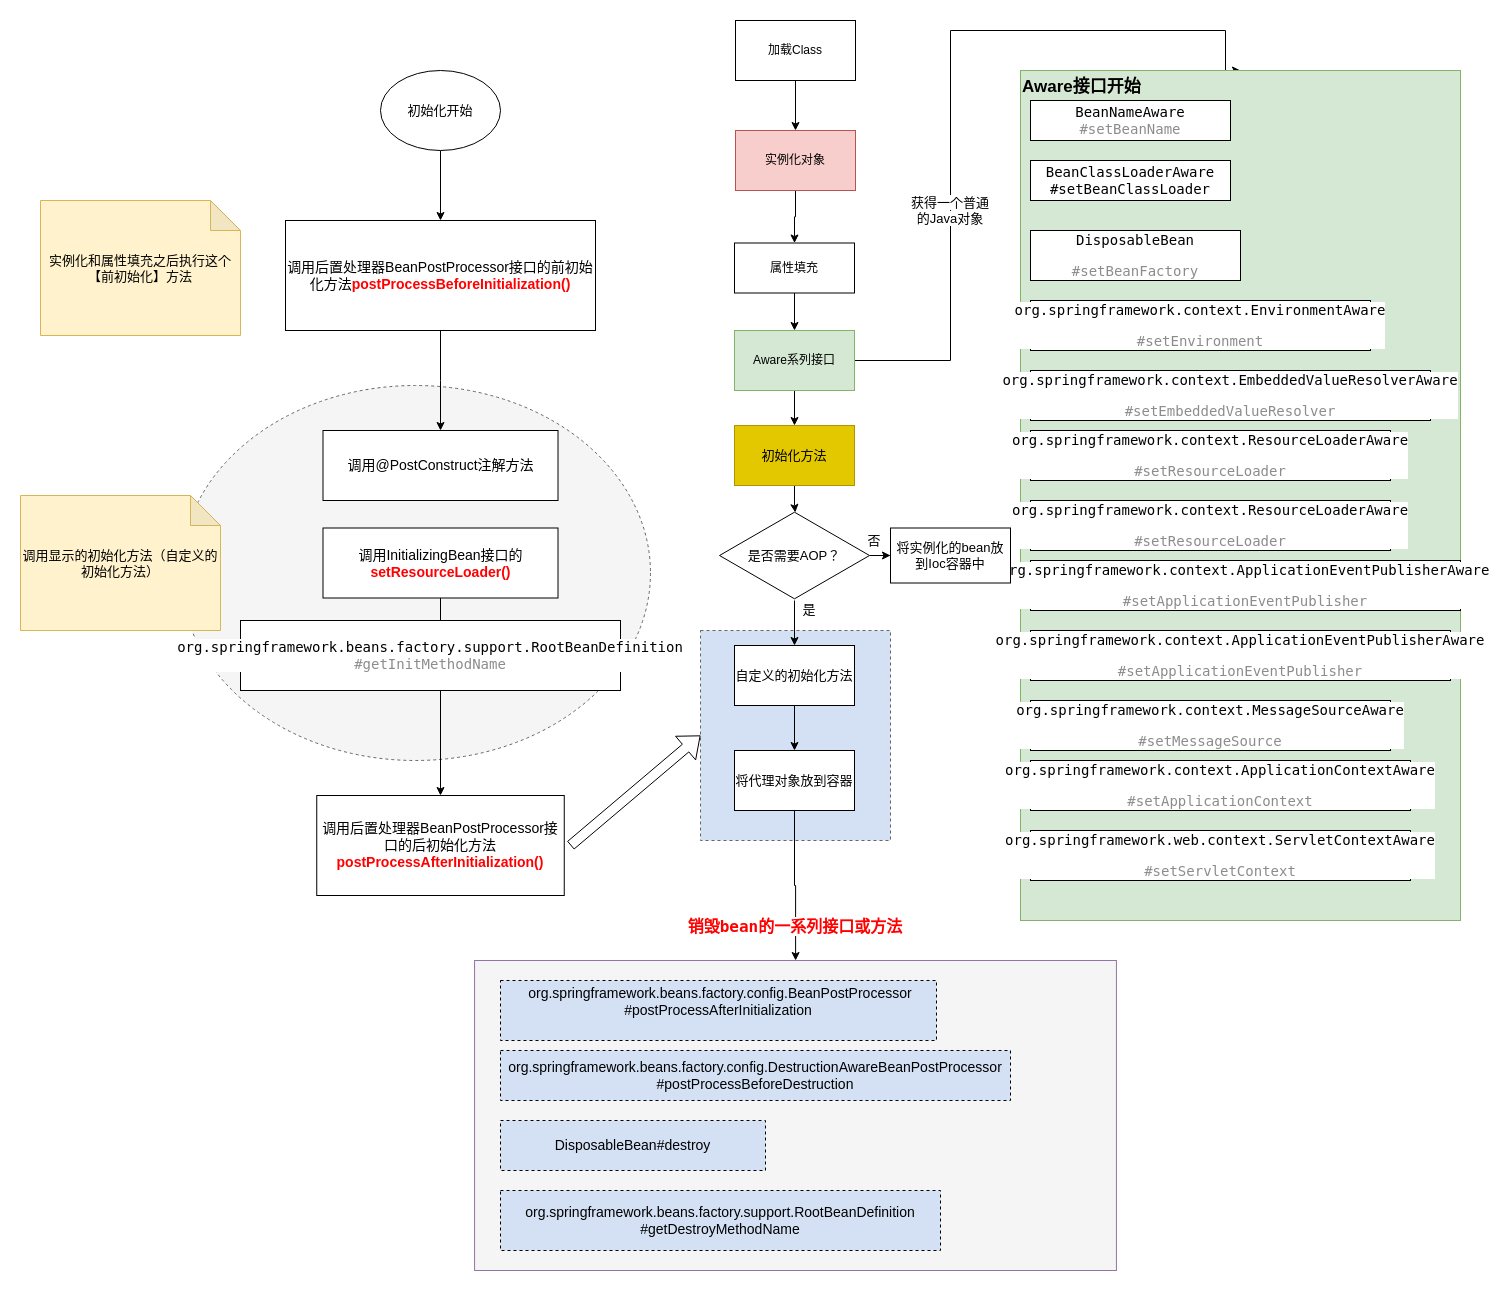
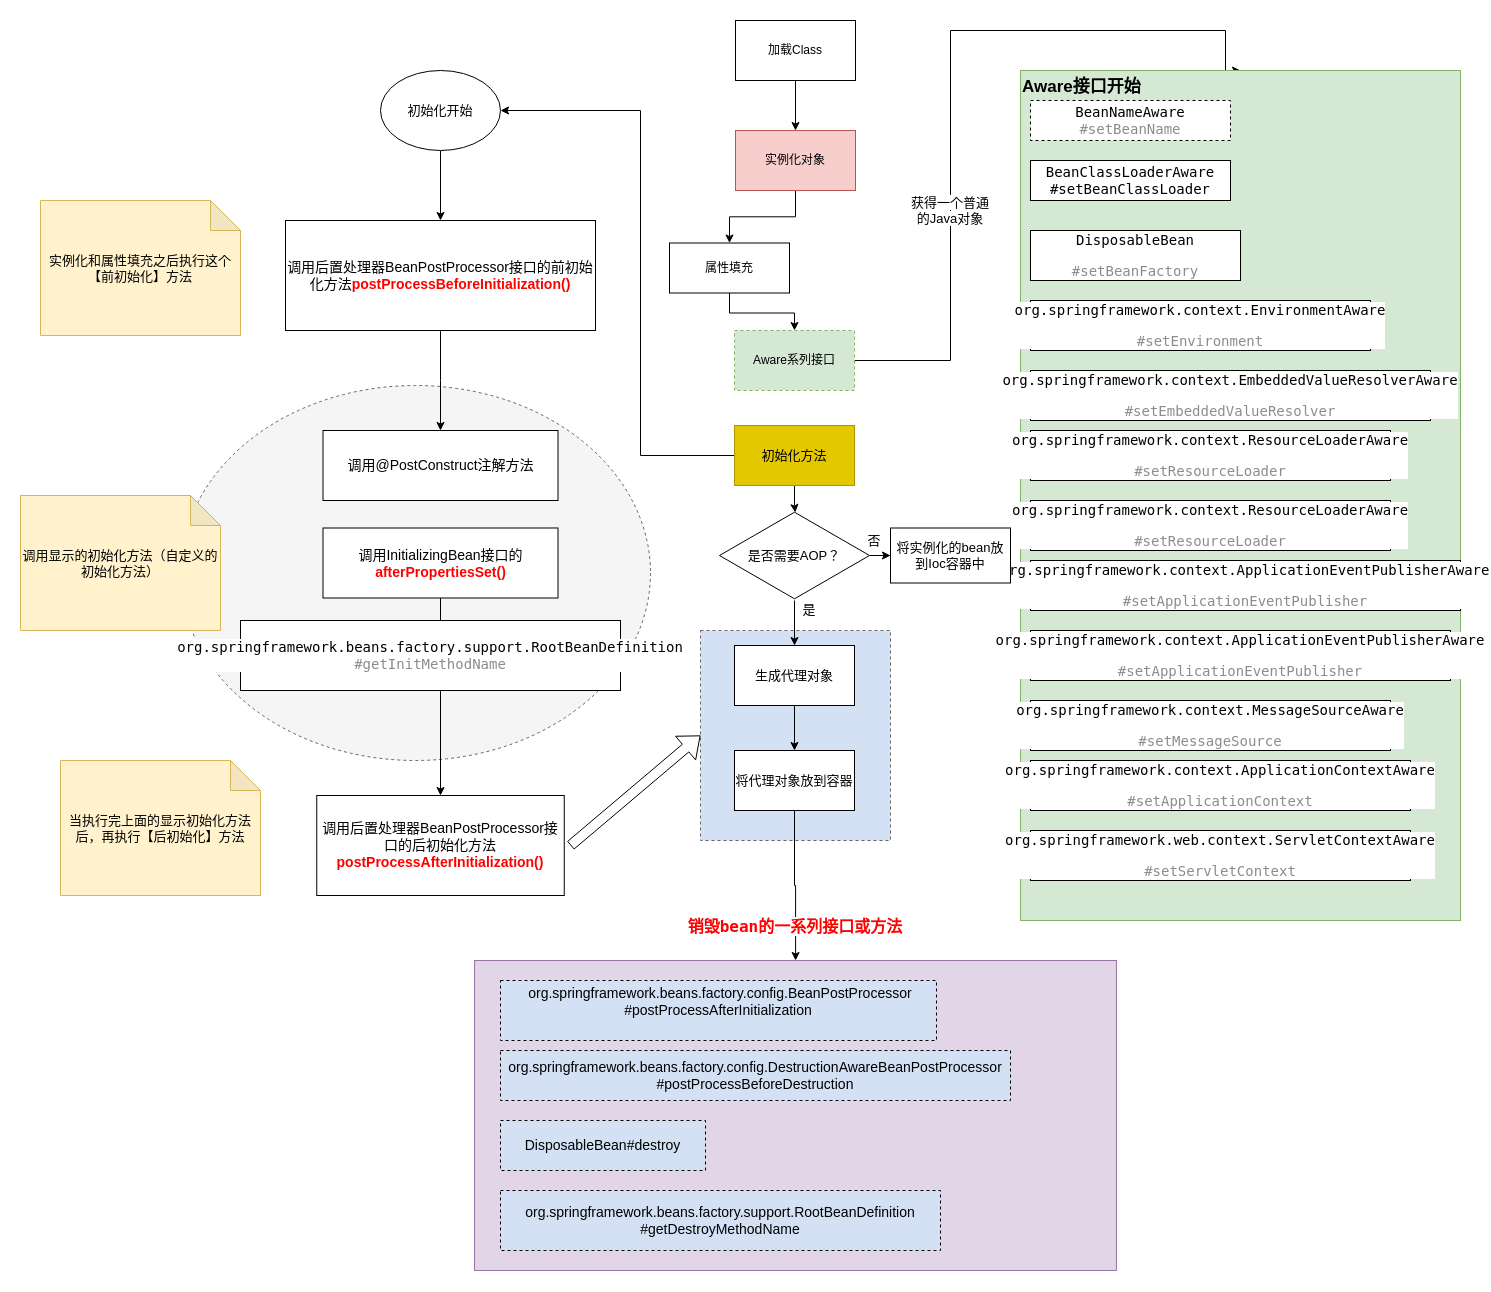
- <mxCell id="14" value="&lt;pre style=&quot;background-color: rgb(255, 255, 255); color: rgb(8, 8, 8); font-family: &amp;quot;jetbrains mono&amp;quot;, monospace; font-size: 14px;&quot;&gt;&lt;p style=&quot;font-family: &amp;quot;jetbrains mono&amp;quot;, monospace; font-size: 14px;&quot;&gt;&lt;span style=&quot;color: rgb(0, 0, 0); font-size: 14px;&quot;&gt;BeanNameAware&lt;br style=&quot;font-size: 14px;&quot;&gt;&lt;/span&gt;&lt;span style=&quot;color: rgb(140, 140, 140); font-size: 14px;&quot;&gt;#setBeanName&lt;/span&gt;&lt;/p&gt;&lt;/pre&gt;" style="rounded=0;whiteSpace=wrap;html=1;fontSize=14;align=center;" parent="1" vertex="1"><mxGeometry x="1030" y="100" width="200" height="40" as="geometry" /></mxCell>
+ <mxCell id="14" value="&lt;pre style=&quot;background-color: rgb(255, 255, 255); color: rgb(8, 8, 8); font-family: &amp;quot;jetbrains mono&amp;quot;, monospace; font-size: 14px;&quot;&gt;&lt;p style=&quot;font-family: &amp;quot;jetbrains mono&amp;quot;, monospace; font-size: 14px;&quot;&gt;&lt;span style=&quot;color: rgb(0, 0, 0); font-size: 14px;&quot;&gt;BeanNameAware&lt;br style=&quot;font-size: 14px;&quot;&gt;&lt;/span&gt;&lt;span style=&quot;color: rgb(140, 140, 140); font-size: 14px;&quot;&gt;#setBeanName&lt;/span&gt;&lt;/p&gt;&lt;/pre&gt;" style="rounded=0;whiteSpace=wrap;html=1;fontSize=14;align=center;dashed=1;" parent="1" vertex="1"><mxGeometry x="1030" y="100" width="200" height="40" as="geometry" /></mxCell>
+ <mxCell id="28" style="edgeStyle=orthogonalEdgeStyle;rounded=0;orthogonalLoop=1;jettySize=auto;html=1;entryX=1;entryY=0.5;entryDx=0;entryDy=0;fontSize=13;" parent="1" source="29" target="42" edge="1"><mxGeometry relative="1" as="geometry"><Array as="points"><mxPoint x="640" y="455" /><mxPoint x="640" y="110" /></Array></mxGeometry></mxCell>
- <mxCell id="9" value="属性填充" style="rounded=0;whiteSpace=wrap;html=1;" parent="1" vertex="1"><mxGeometry x="734" y="242.5" width="120" height="50" as="geometry" /></mxCell>
+ <mxCell id="9" value="属性填充" style="rounded=0;whiteSpace=wrap;html=1;" parent="1" vertex="1"><mxGeometry x="669" y="242.5" width="120" height="50" as="geometry" /></mxCell>
- <mxCell id="12" value="Aware系列接口" style="rounded=0;whiteSpace=wrap;html=1;fillColor=#d5e8d4;strokeColor=#82b366;" parent="1" vertex="1"><mxGeometry x="734" y="330" width="120" height="60" as="geometry" /></mxCell>
+ <mxCell id="12" value="Aware系列接口" style="rounded=0;whiteSpace=wrap;html=1;fillColor=#d5e8d4;strokeColor=#82b366;dashed=1;" parent="1" vertex="1"><mxGeometry x="734" y="330" width="120" height="60" as="geometry" /></mxCell>
- <mxCell id="11" style="edgeStyle=orthogonalEdgeStyle;rounded=0;orthogonalLoop=1;jettySize=auto;html=1;fontSize=13;" parent="1" source="12" target="29" edge="1"><mxGeometry relative="1" as="geometry"><mxPoint x="794" y="420" as="targetPoint" /></mxGeometry></mxCell>
- <mxCell id="48" value="调用InitializingBean接口的&lt;b style=&quot;font-size: 14px;&quot;&gt;&lt;font color=&quot;#ff0000&quot; style=&quot;font-size: 14px;&quot;&gt;setResourceLoader()&lt;/font&gt;&lt;/b&gt;" style="rounded=0;whiteSpace=wrap;html=1;fontSize=14;" parent="1" vertex="1"><mxGeometry x="322.5" y="527.5" width="235" height="70" as="geometry" /></mxCell>
+ <mxCell id="48" value="调用InitializingBean接口的&lt;b style=&quot;font-size: 14px;&quot;&gt;&lt;font color=&quot;#ff0000&quot; style=&quot;font-size: 14px;&quot;&gt;afterPropertiesSet()&lt;/font&gt;&lt;/b&gt;" style="rounded=0;whiteSpace=wrap;html=1;fontSize=14;" parent="1" vertex="1"><mxGeometry x="322.5" y="527.5" width="235" height="70" as="geometry" /></mxCell>
- <mxCell id="35" value="自定义的初始化方法" style="rounded=0;whiteSpace=wrap;html=1;fontSize=13;" parent="1" vertex="1"><mxGeometry x="734" y="645" width="120" height="60" as="geometry" /></mxCell>
+ <mxCell id="35" value="生成代理对象" style="rounded=0;whiteSpace=wrap;html=1;fontSize=13;" parent="1" vertex="1"><mxGeometry x="734" y="645" width="120" height="60" as="geometry" /></mxCell>
+ <mxCell id="51" value="当执行完上面的显示初始化方法后，再执行【后初始化】方法" style="shape=note;whiteSpace=wrap;html=1;backgroundOutline=1;darkOpacity=0.05;fontSize=13;fillColor=#fff2cc;strokeColor=#d6b656;" parent="1" vertex="1"><mxGeometry x="60" y="760" width="200" height="135" as="geometry" /></mxCell>
- <mxCell id="40" value="&lt;h6 style=&quot;background-color: rgb(255 , 255 , 255) ; font-family: &amp;#34;jetbrains mono&amp;#34; , monospace&quot;&gt;&lt;p style=&quot;text-align: left&quot;&gt;&lt;font style=&quot;font-size: 16px&quot; color=&quot;#ff0000&quot;&gt;销毁bean的一系列接口或方法&lt;/font&gt;&lt;/p&gt;&lt;/h6&gt;" style="rounded=0;whiteSpace=wrap;html=1;fontSize=14;verticalAlign=bottom;labelPosition=center;verticalLabelPosition=top;align=center;fillColor=#f5f5f5;strokeColor=#9673a6;" parent="1" vertex="1"><mxGeometry x="474.07" y="960" width="641.87" height="310" as="geometry" /></mxCell>
+ <mxCell id="40" value="&lt;h6 style=&quot;background-color: rgb(255 , 255 , 255) ; font-family: &amp;#34;jetbrains mono&amp;#34; , monospace&quot;&gt;&lt;p style=&quot;text-align: left&quot;&gt;&lt;font style=&quot;font-size: 16px&quot; color=&quot;#ff0000&quot;&gt;销毁bean的一系列接口或方法&lt;/font&gt;&lt;/p&gt;&lt;/h6&gt;" style="rounded=0;whiteSpace=wrap;html=1;fontSize=14;verticalAlign=bottom;labelPosition=center;verticalLabelPosition=top;align=center;fillColor=#e1d5e7;strokeColor=#9673a6;" parent="1" vertex="1"><mxGeometry x="474.07" y="960" width="641.87" height="310" as="geometry" /></mxCell>
- <mxCell id="56" value="&lt;div&gt;&lt;br&gt;&lt;/div&gt;&lt;div&gt;DisposableBean#destroy&lt;/div&gt;&lt;div&gt;&amp;nbsp;&lt;br&gt;&lt;/div&gt;" style="rounded=0;whiteSpace=wrap;html=1;dashed=1;fontSize=14;fillColor=#D4E1F5;" parent="1" vertex="1"><mxGeometry x="500" y="1120" width="265" height="50" as="geometry" /></mxCell>
+ <mxCell id="56" value="&lt;div&gt;&lt;br&gt;&lt;/div&gt;&lt;div&gt;DisposableBean#destroy&lt;/div&gt;&lt;div&gt;&amp;nbsp;&lt;br&gt;&lt;/div&gt;" style="rounded=0;whiteSpace=wrap;html=1;dashed=1;fontSize=14;fillColor=#D4E1F5;" parent="1" vertex="1"><mxGeometry x="500" y="1120" width="205" height="50" as="geometry" /></mxCell>
